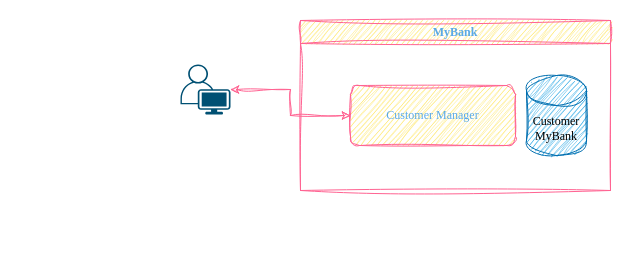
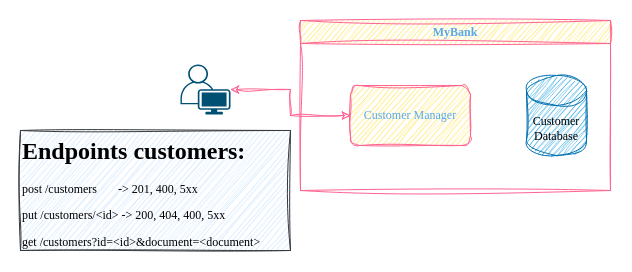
- <mxCell id="3" value="Customer Manager" style="rounded=1;whiteSpace=wrap;html=1;sketch=1;hachureGap=4;jiggle=2;curveFitting=1;fontFamily=Architects Daughter;fontSource=https%3A%2F%2Ffonts.googleapis.com%2Fcss%3Ffamily%3DArchitects%2BDaughter;fillColor=#FFE45E;fontColor=#5AA9E6;strokeColor=#FF6392;labelBackgroundColor=none;" vertex="1" parent="2"><mxGeometry x="50" y="65" width="165" height="60" as="geometry" /></mxCell>
+ <mxCell id="3" value="Customer Manager" style="rounded=1;whiteSpace=wrap;html=1;sketch=1;hachureGap=4;jiggle=2;curveFitting=1;fontFamily=Architects Daughter;fontSource=https%3A%2F%2Ffonts.googleapis.com%2Fcss%3Ffamily%3DArchitects%2BDaughter;fillColor=#FFE45E;fontColor=#5AA9E6;strokeColor=#FF6392;labelBackgroundColor=none;" vertex="1" parent="2"><mxGeometry x="50" y="65" width="120" height="60" as="geometry" /></mxCell>
- <mxCell id="4" value="Customer&lt;div&gt;MyBank&lt;/div&gt;" style="shape=cylinder3;whiteSpace=wrap;html=1;boundedLbl=1;backgroundOutline=1;size=15;sketch=1;hachureGap=4;jiggle=2;curveFitting=1;strokeColor=#006EAF;fontFamily=Architects Daughter;fontSource=https%3A%2F%2Ffonts.googleapis.com%2Fcss%3Ffamily%3DArchitects%2BDaughter;fontColor=#000000;fillColor=#1ba1e2;labelBackgroundColor=none;" vertex="1" parent="2"><mxGeometry x="226" y="55" width="60" height="80" as="geometry" /></mxCell>
+ <mxCell id="4" value="Customer&lt;div&gt;Database&lt;/div&gt;" style="shape=cylinder3;whiteSpace=wrap;html=1;boundedLbl=1;backgroundOutline=1;size=15;sketch=1;hachureGap=4;jiggle=2;curveFitting=1;strokeColor=#006EAF;fontFamily=Architects Daughter;fontSource=https%3A%2F%2Ffonts.googleapis.com%2Fcss%3Ffamily%3DArchitects%2BDaughter;fontColor=#000000;fillColor=#1ba1e2;labelBackgroundColor=none;" vertex="1" parent="2"><mxGeometry x="226" y="55" width="60" height="80" as="geometry" /></mxCell>
+ <mxCell id="5" value="&lt;h1 style=&quot;margin-top: 0px;&quot;&gt;Endpoints customers:&lt;/h1&gt;&lt;p&gt;post /customers &lt;span style=&quot;white-space: pre;&quot;&gt;&#09;&lt;/span&gt;-&amp;gt; 201, 400, 5xx&lt;/p&gt;&lt;p&gt;put /customers/&amp;lt;id&amp;gt; -&amp;gt; 200, 404, 400, 5xx&lt;/p&gt;&lt;p&gt;get /customers?id=&amp;lt;id&amp;gt;&amp;amp;document=&amp;lt;document&amp;gt;&lt;/p&gt;" style="text;html=1;whiteSpace=wrap;overflow=hidden;rounded=0;fontFamily=Architects Daughter;fontSource=https%3A%2F%2Ffonts.googleapis.com%2Fcss%3Ffamily%3DArchitects%2BDaughter;sketch=1;curveFitting=1;jiggle=2;fillColor=#cce5ff;strokeColor=#36393d;" vertex="1" parent="1"><mxGeometry x="20" y="130" width="270" height="120" as="geometry" /></mxCell>
